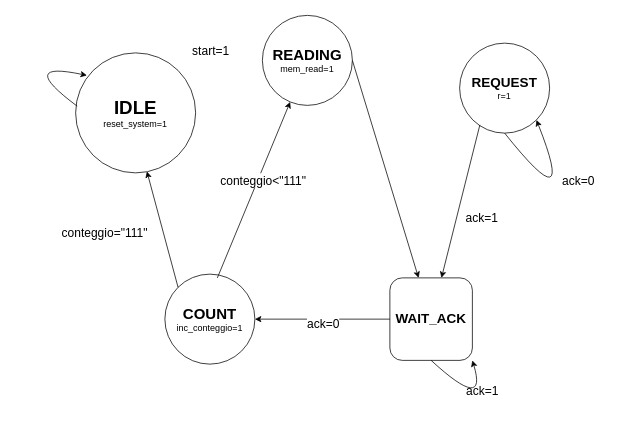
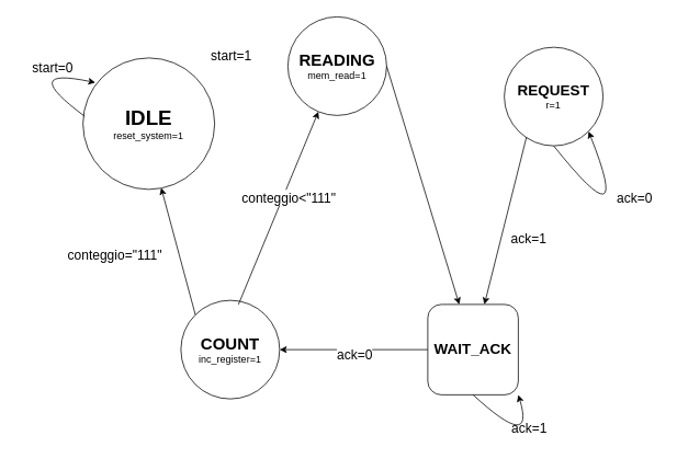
+ <mxCell id="18" value="&lt;font style=&quot;font-size: 16px&quot;&gt;start=0&lt;/font&gt;" style="text;html=1;align=center;verticalAlign=middle;resizable=0;points=[];autosize=1;strokeColor=none;fillColor=none;fontSize=20;" parent="1" vertex="1"><mxGeometry x="33" y="65" width="60" height="30" as="geometry" /></mxCell>
- <mxCell id="6" value="&lt;b&gt;&lt;font style=&quot;font-size: 20px&quot;&gt;COUNT&lt;/font&gt;&lt;/b&gt;&lt;br&gt;inc_conteggio=1" style="ellipse;whiteSpace=wrap;html=1;aspect=fixed;" parent="1" vertex="1"><mxGeometry x="219" y="365" width="120" height="120" as="geometry" /></mxCell>
+ <mxCell id="6" value="&lt;b&gt;&lt;font style=&quot;font-size: 20px&quot;&gt;COUNT&lt;/font&gt;&lt;/b&gt;&lt;br&gt;inc_register=1" style="ellipse;whiteSpace=wrap;html=1;aspect=fixed;" parent="1" vertex="1"><mxGeometry x="219" y="365" width="120" height="120" as="geometry" /></mxCell>
